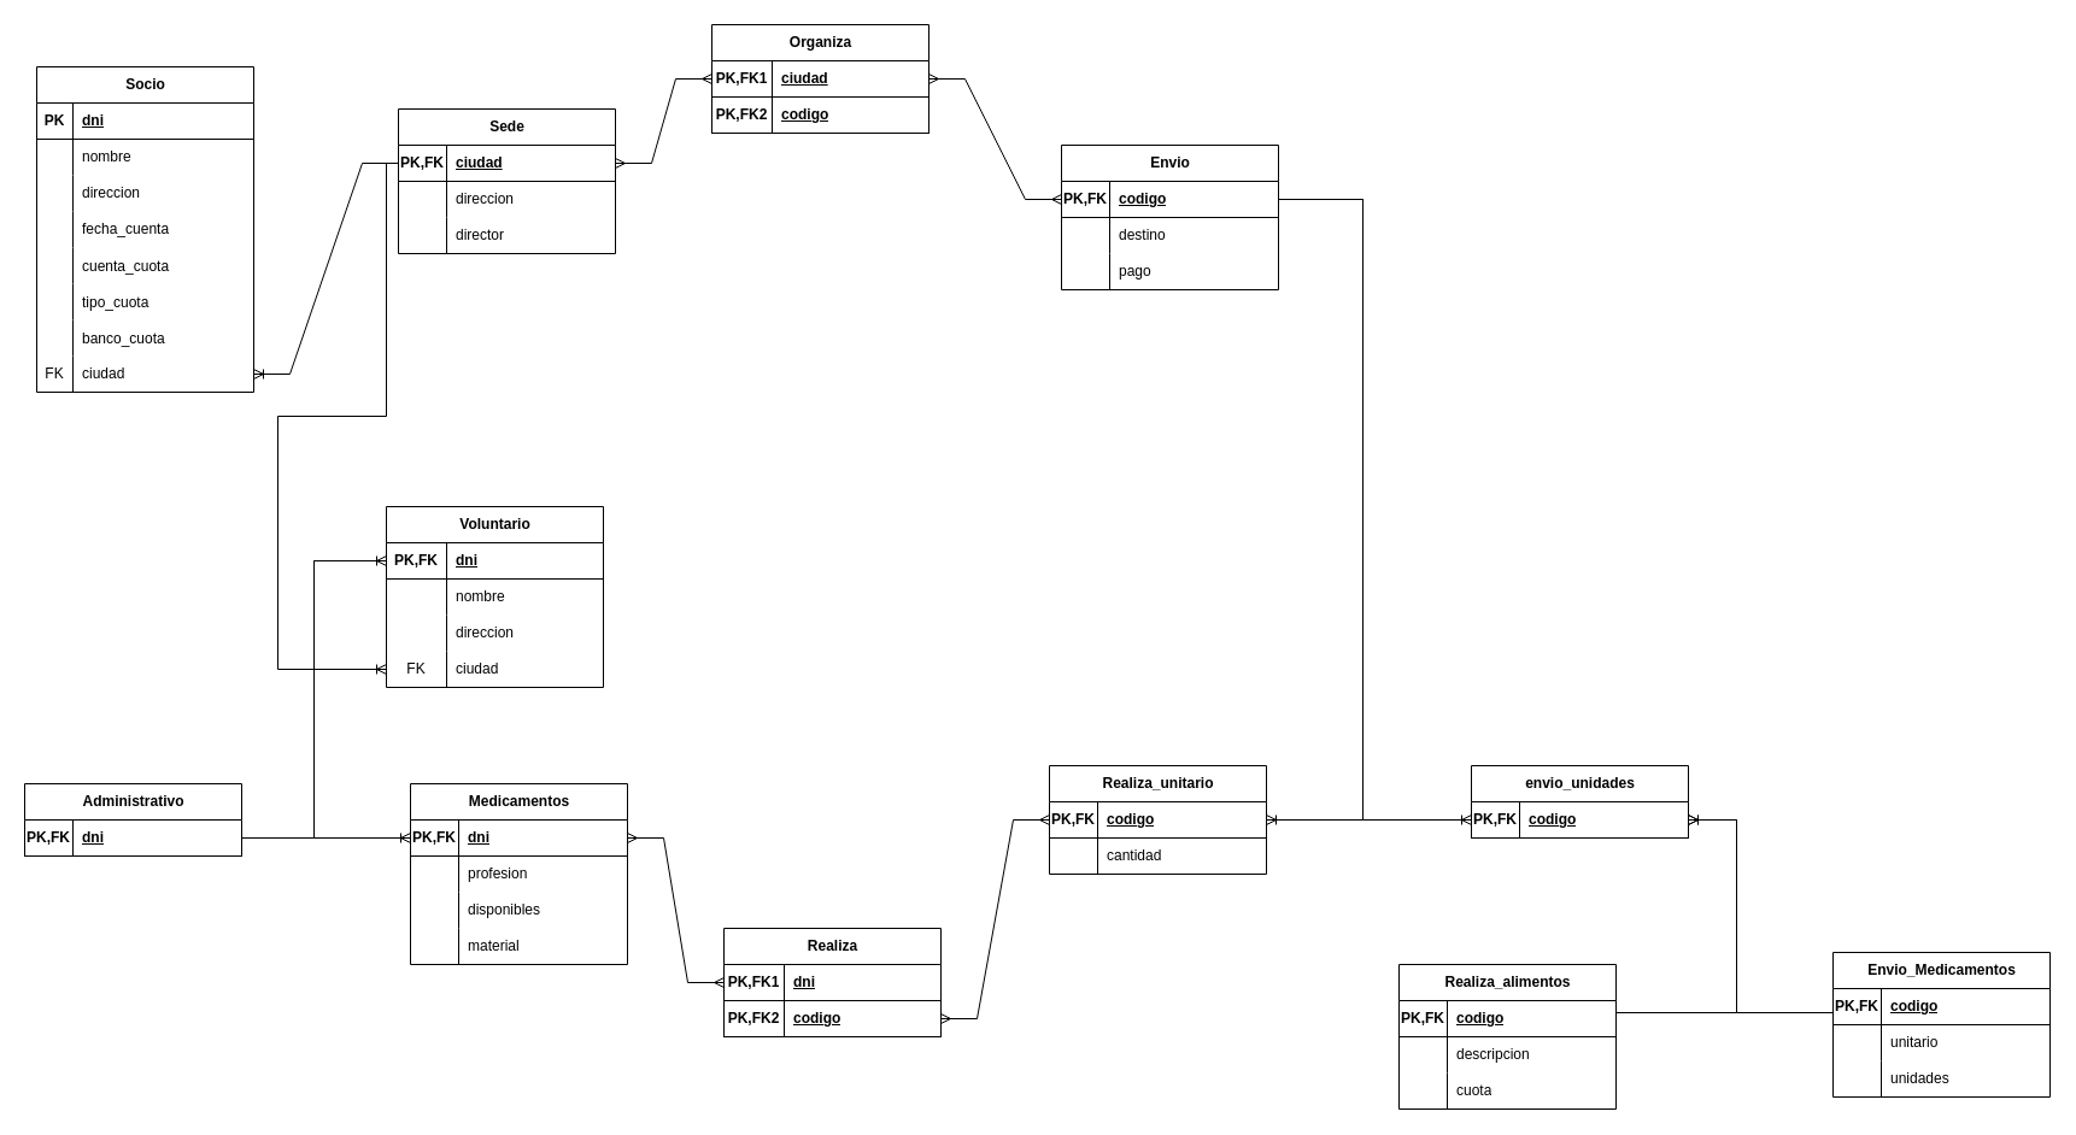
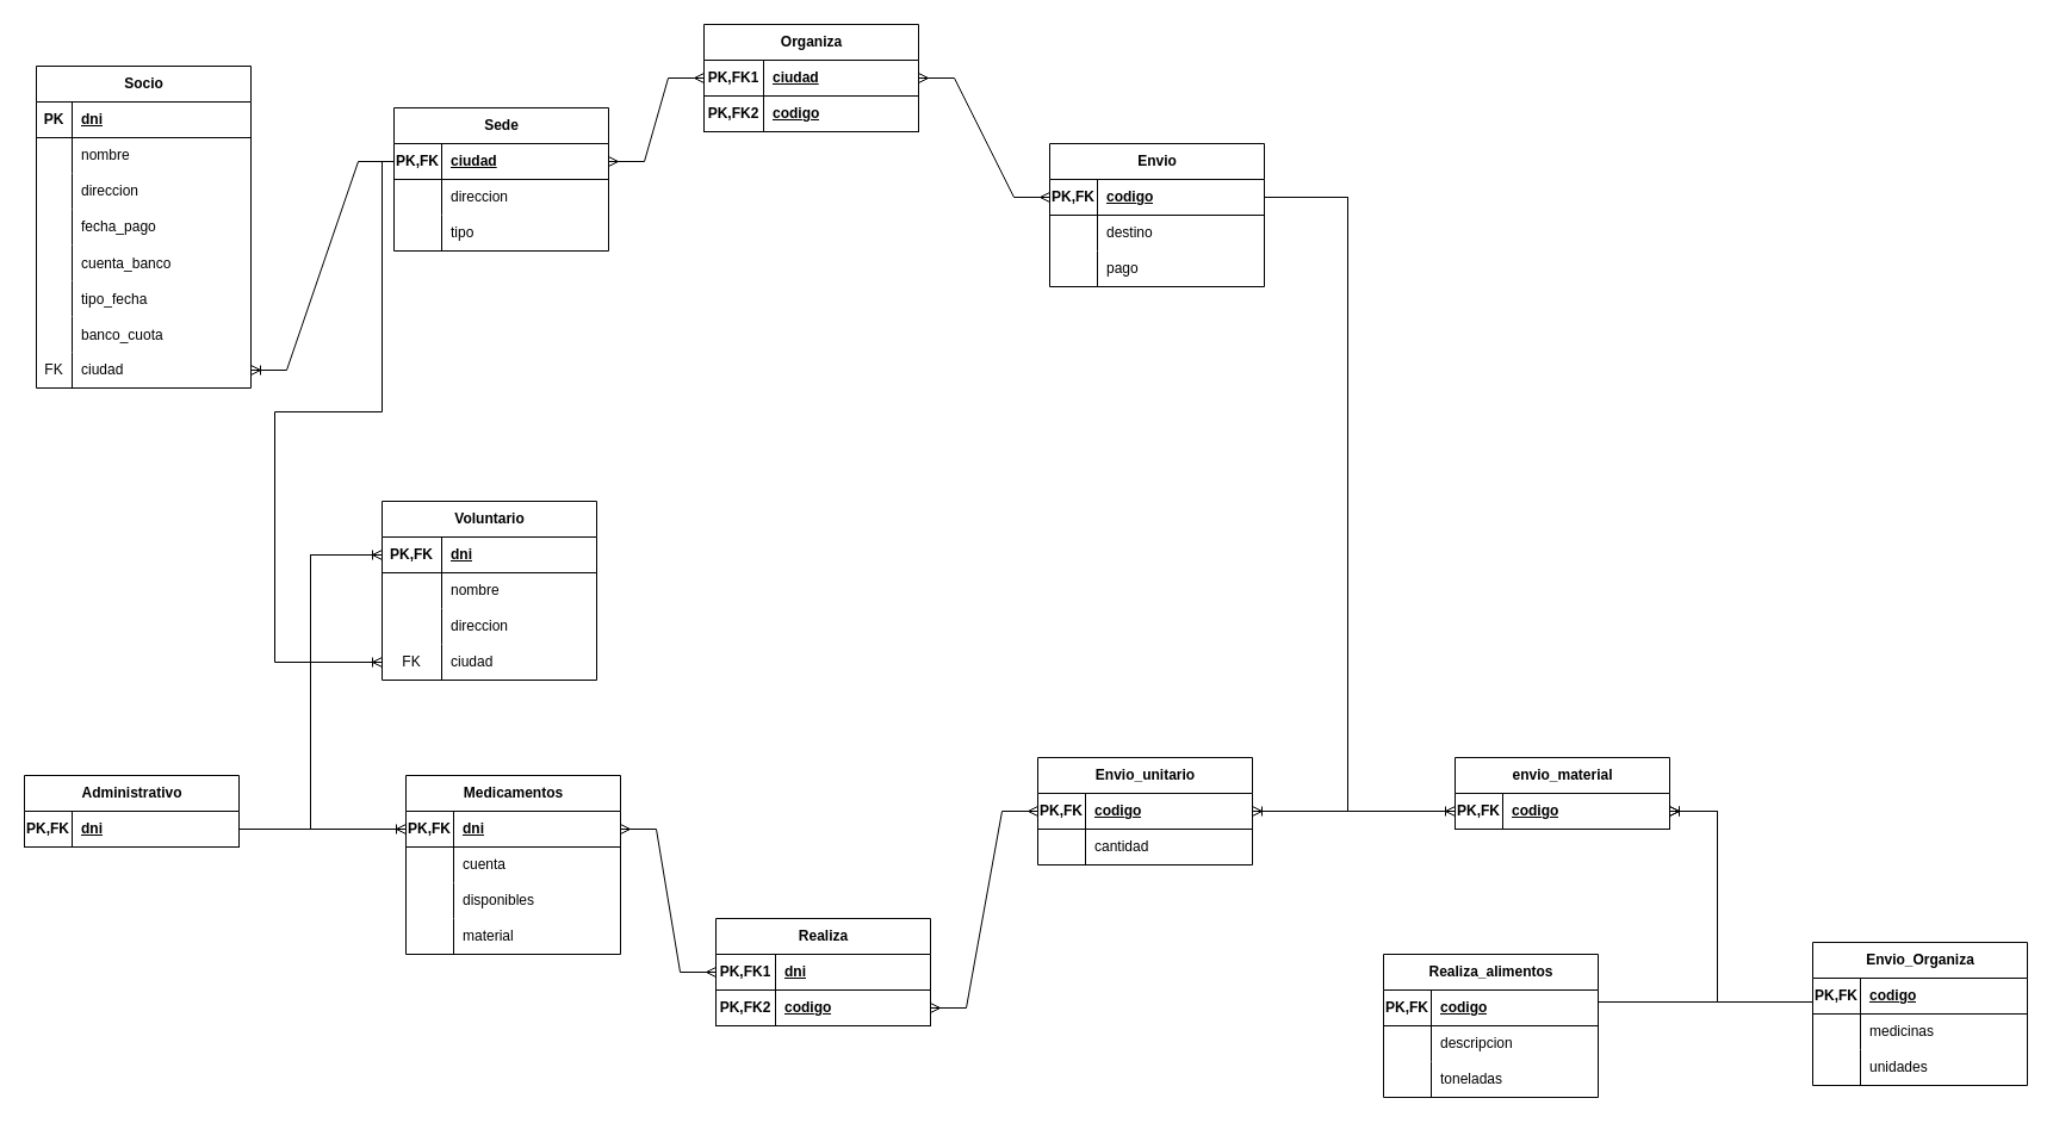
- <mxCell id="24" value="fecha_cuenta" style="shape=partialRectangle;connectable=0;fillColor=none;top=0;left=0;bottom=0;right=0;align=left;spacingLeft=6;overflow=hidden;whiteSpace=wrap;html=1;" parent="22" vertex="1"><mxGeometry x="30" width="150" height="30" as="geometry"><mxRectangle width="150" height="30" as="alternateBounds" /></mxGeometry></mxCell>
+ <mxCell id="24" value="fecha_pago" style="shape=partialRectangle;connectable=0;fillColor=none;top=0;left=0;bottom=0;right=0;align=left;spacingLeft=6;overflow=hidden;whiteSpace=wrap;html=1;" parent="22" vertex="1"><mxGeometry x="30" width="150" height="30" as="geometry"><mxRectangle width="150" height="30" as="alternateBounds" /></mxGeometry></mxCell>
- <mxCell id="11" value="director" style="shape=partialRectangle;connectable=0;fillColor=none;top=0;left=0;bottom=0;right=0;align=left;spacingLeft=6;overflow=hidden;whiteSpace=wrap;html=1;" parent="9" vertex="1"><mxGeometry x="40" width="140" height="30" as="geometry"><mxRectangle width="140" height="30" as="alternateBounds" /></mxGeometry></mxCell>
+ <mxCell id="11" value="tipo" style="shape=partialRectangle;connectable=0;fillColor=none;top=0;left=0;bottom=0;right=0;align=left;spacingLeft=6;overflow=hidden;whiteSpace=wrap;html=1;" parent="9" vertex="1"><mxGeometry x="40" width="140" height="30" as="geometry"><mxRectangle width="140" height="30" as="alternateBounds" /></mxGeometry></mxCell>
- <mxCell id="27" value="cuenta_cuota" style="shape=partialRectangle;connectable=0;fillColor=none;top=0;left=0;bottom=0;right=0;align=left;spacingLeft=6;overflow=hidden;" parent="25" vertex="1"><mxGeometry x="30" width="150" height="30" as="geometry"><mxRectangle width="150" height="30" as="alternateBounds" /></mxGeometry></mxCell>
+ <mxCell id="27" value="cuenta_banco" style="shape=partialRectangle;connectable=0;fillColor=none;top=0;left=0;bottom=0;right=0;align=left;spacingLeft=6;overflow=hidden;" parent="25" vertex="1"><mxGeometry x="30" width="150" height="30" as="geometry"><mxRectangle width="150" height="30" as="alternateBounds" /></mxGeometry></mxCell>
- <mxCell id="30" value="tipo_cuota" style="shape=partialRectangle;connectable=0;fillColor=none;top=0;left=0;bottom=0;right=0;align=left;spacingLeft=6;overflow=hidden;" parent="28" vertex="1"><mxGeometry x="30" width="150" height="30" as="geometry"><mxRectangle width="150" height="30" as="alternateBounds" /></mxGeometry></mxCell>
+ <mxCell id="30" value="tipo_fecha" style="shape=partialRectangle;connectable=0;fillColor=none;top=0;left=0;bottom=0;right=0;align=left;spacingLeft=6;overflow=hidden;" parent="28" vertex="1"><mxGeometry x="30" width="150" height="30" as="geometry"><mxRectangle width="150" height="30" as="alternateBounds" /></mxGeometry></mxCell>
- <mxCell id="54" value="Realiza_unitario" style="shape=table;startSize=30;container=1;collapsible=1;childLayout=tableLayout;fixedRows=1;rowLines=0;fontStyle=1;align=center;resizeLast=1;html=1;" parent="1" vertex="1"><mxGeometry x="870" y="635" width="180" height="90" as="geometry" /></mxCell>
+ <mxCell id="54" value="Envio_unitario" style="shape=table;startSize=30;container=1;collapsible=1;childLayout=tableLayout;fixedRows=1;rowLines=0;fontStyle=1;align=center;resizeLast=1;html=1;" parent="1" vertex="1"><mxGeometry x="870" y="635" width="180" height="90" as="geometry" /></mxCell>
- <mxCell id="107" value="envio_unidades" style="shape=table;startSize=30;container=1;collapsible=1;childLayout=tableLayout;fixedRows=1;rowLines=0;fontStyle=1;align=center;resizeLast=1;html=1;" parent="1" vertex="1"><mxGeometry x="1220" y="635" width="180" height="60" as="geometry" /></mxCell>
+ <mxCell id="107" value="envio_material" style="shape=table;startSize=30;container=1;collapsible=1;childLayout=tableLayout;fixedRows=1;rowLines=0;fontStyle=1;align=center;resizeLast=1;html=1;" parent="1" vertex="1"><mxGeometry x="1220" y="635" width="180" height="60" as="geometry" /></mxCell>
- <mxCell id="84" value="profesion" style="shape=partialRectangle;connectable=0;fillColor=none;top=0;left=0;bottom=0;right=0;align=left;spacingLeft=6;overflow=hidden;whiteSpace=wrap;html=1;" parent="82" vertex="1"><mxGeometry x="40" width="140" height="30" as="geometry"><mxRectangle width="140" height="30" as="alternateBounds" /></mxGeometry></mxCell>
+ <mxCell id="84" value="cuenta" style="shape=partialRectangle;connectable=0;fillColor=none;top=0;left=0;bottom=0;right=0;align=left;spacingLeft=6;overflow=hidden;whiteSpace=wrap;html=1;" parent="82" vertex="1"><mxGeometry x="40" width="140" height="30" as="geometry"><mxRectangle width="140" height="30" as="alternateBounds" /></mxGeometry></mxCell>
- <mxCell id="122" value="Envio_Medicamentos" style="shape=table;startSize=30;container=1;collapsible=1;childLayout=tableLayout;fixedRows=1;rowLines=0;fontStyle=1;align=center;resizeLast=1;html=1;" parent="1" vertex="1"><mxGeometry x="1520" y="790" width="180" height="120" as="geometry" /></mxCell>
+ <mxCell id="122" value="Envio_Organiza" style="shape=table;startSize=30;container=1;collapsible=1;childLayout=tableLayout;fixedRows=1;rowLines=0;fontStyle=1;align=center;resizeLast=1;html=1;" parent="1" vertex="1"><mxGeometry x="1520" y="790" width="180" height="120" as="geometry" /></mxCell>
- <mxCell id="128" value="unitario" style="shape=partialRectangle;connectable=0;fillColor=none;top=0;left=0;bottom=0;right=0;align=left;spacingLeft=6;overflow=hidden;whiteSpace=wrap;html=1;" parent="126" vertex="1"><mxGeometry x="40" width="140" height="30" as="geometry"><mxRectangle width="140" height="30" as="alternateBounds" /></mxGeometry></mxCell>
+ <mxCell id="128" value="medicinas" style="shape=partialRectangle;connectable=0;fillColor=none;top=0;left=0;bottom=0;right=0;align=left;spacingLeft=6;overflow=hidden;whiteSpace=wrap;html=1;" parent="126" vertex="1"><mxGeometry x="40" width="140" height="30" as="geometry"><mxRectangle width="140" height="30" as="alternateBounds" /></mxGeometry></mxCell>
- <mxCell id="121" value="cuota" style="shape=partialRectangle;connectable=0;fillColor=none;top=0;left=0;bottom=0;right=0;align=left;spacingLeft=6;overflow=hidden;whiteSpace=wrap;html=1;" parent="119" vertex="1"><mxGeometry x="40" width="140" height="30" as="geometry"><mxRectangle width="140" height="30" as="alternateBounds" /></mxGeometry></mxCell>
+ <mxCell id="121" value="toneladas" style="shape=partialRectangle;connectable=0;fillColor=none;top=0;left=0;bottom=0;right=0;align=left;spacingLeft=6;overflow=hidden;whiteSpace=wrap;html=1;" parent="119" vertex="1"><mxGeometry x="40" width="140" height="30" as="geometry"><mxRectangle width="140" height="30" as="alternateBounds" /></mxGeometry></mxCell>
